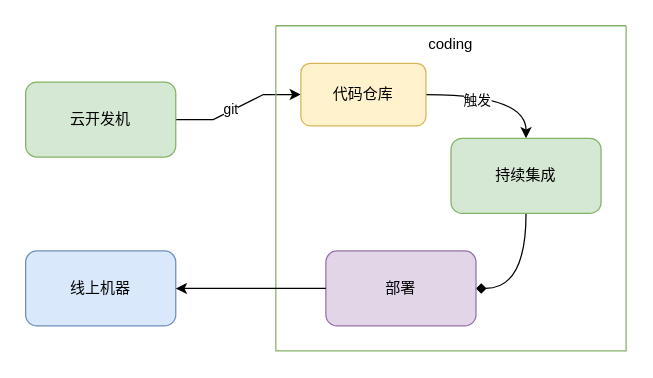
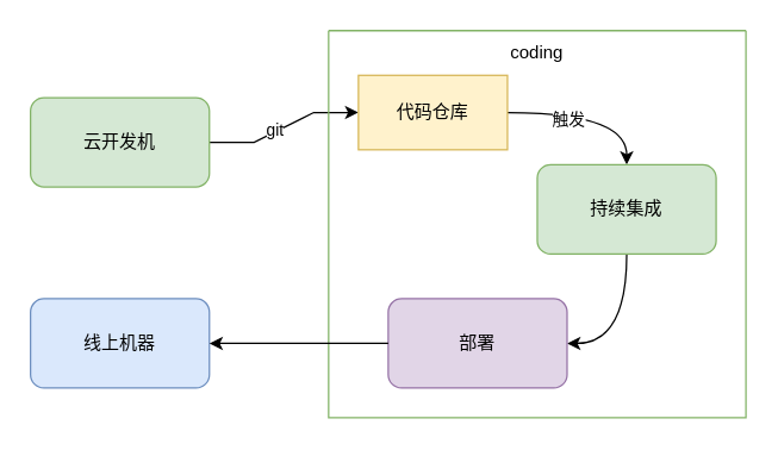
- <mxCell id="10" value="代码仓库" style="rounded=1;whiteSpace=wrap;html=1;fillColor=#fff2cc;strokeColor=#d6b656;" vertex="1" parent="6"><mxGeometry x="20" y="30" width="100" height="50" as="geometry" /></mxCell>
+ <mxCell id="10" value="代码仓库" style="whiteSpace=wrap;html=1;fillColor=#fff2cc;strokeColor=#d6b656;rounded=0;" vertex="1" parent="6"><mxGeometry x="20" y="30" width="100" height="50" as="geometry" /></mxCell>
- <mxCell id="11" style="edgeStyle=orthogonalEdgeStyle;rounded=0;orthogonalLoop=1;jettySize=auto;html=1;exitX=0.5;exitY=1;exitDx=0;exitDy=0;entryX=1;entryY=0.5;entryDx=0;entryDy=0;curved=1;endArrow=diamond;" edge="1" parent="6" source="12" target="13"><mxGeometry relative="1" as="geometry" /></mxCell>
+ <mxCell id="11" style="edgeStyle=orthogonalEdgeStyle;rounded=0;orthogonalLoop=1;jettySize=auto;html=1;exitX=0.5;exitY=1;exitDx=0;exitDy=0;entryX=1;entryY=0.5;entryDx=0;entryDy=0;curved=1;" edge="1" parent="6" source="12" target="13"><mxGeometry relative="1" as="geometry" /></mxCell>
